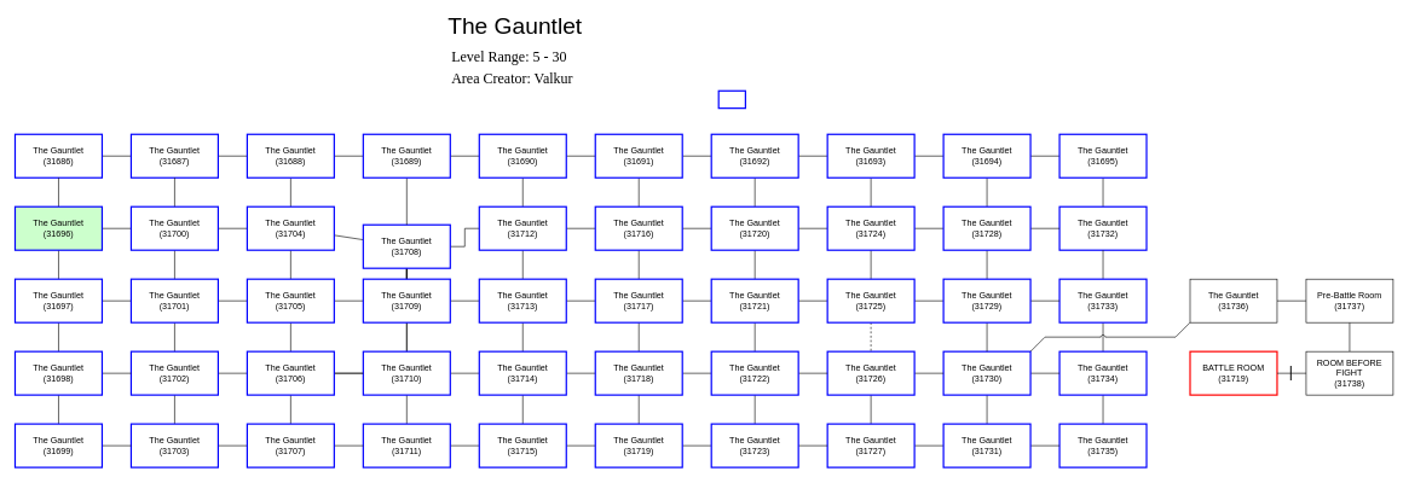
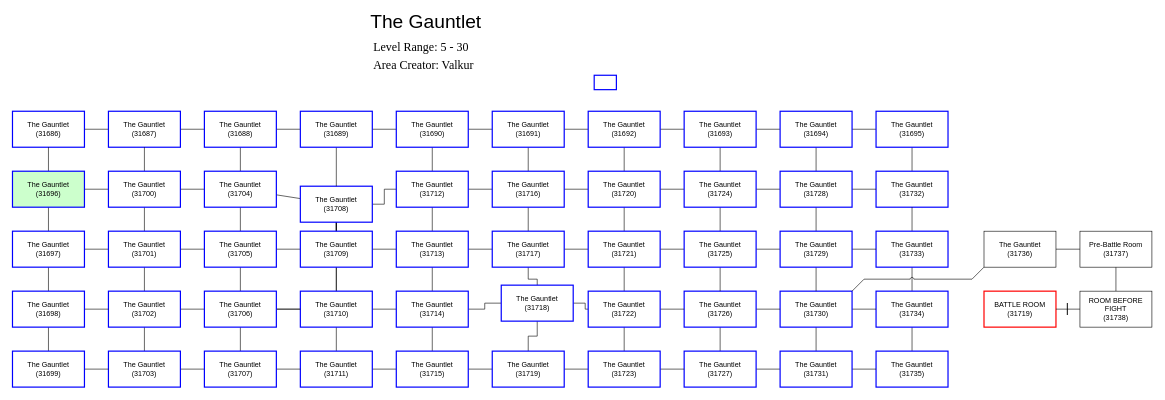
- <mxCell id="130" value="" style="edgeStyle=orthogonalEdgeStyle;rounded=0;orthogonalLoop=1;jettySize=auto;html=1;endArrow=none;endFill=0;dashed=1;" parent="1" source="132" target="91" edge="1"><mxGeometry relative="1" as="geometry" /></mxCell>
+ <mxCell id="130" value="" style="edgeStyle=orthogonalEdgeStyle;rounded=0;orthogonalLoop=1;jettySize=auto;html=1;endArrow=none;endFill=0;" parent="1" source="132" target="91" edge="1"><mxGeometry relative="1" as="geometry" /></mxCell>
- <mxCell id="113" value="The Gauntlet&lt;br&gt;(31718)" style="rounded=0;whiteSpace=wrap;html=1;strokeWidth=2;align=center;fillColor=#FFFFFF;strokeColor=#0000FF;" parent="1" vertex="1"><mxGeometry x="820" y="485" width="120" height="60" as="geometry" /></mxCell>
+ <mxCell id="113" value="The Gauntlet&lt;br&gt;(31718)" style="rounded=0;whiteSpace=wrap;html=1;strokeWidth=2;align=center;fillColor=#FFFFFF;strokeColor=#0000FF;" parent="1" vertex="1"><mxGeometry x="835" y="475" width="120" height="60" as="geometry" /></mxCell>
